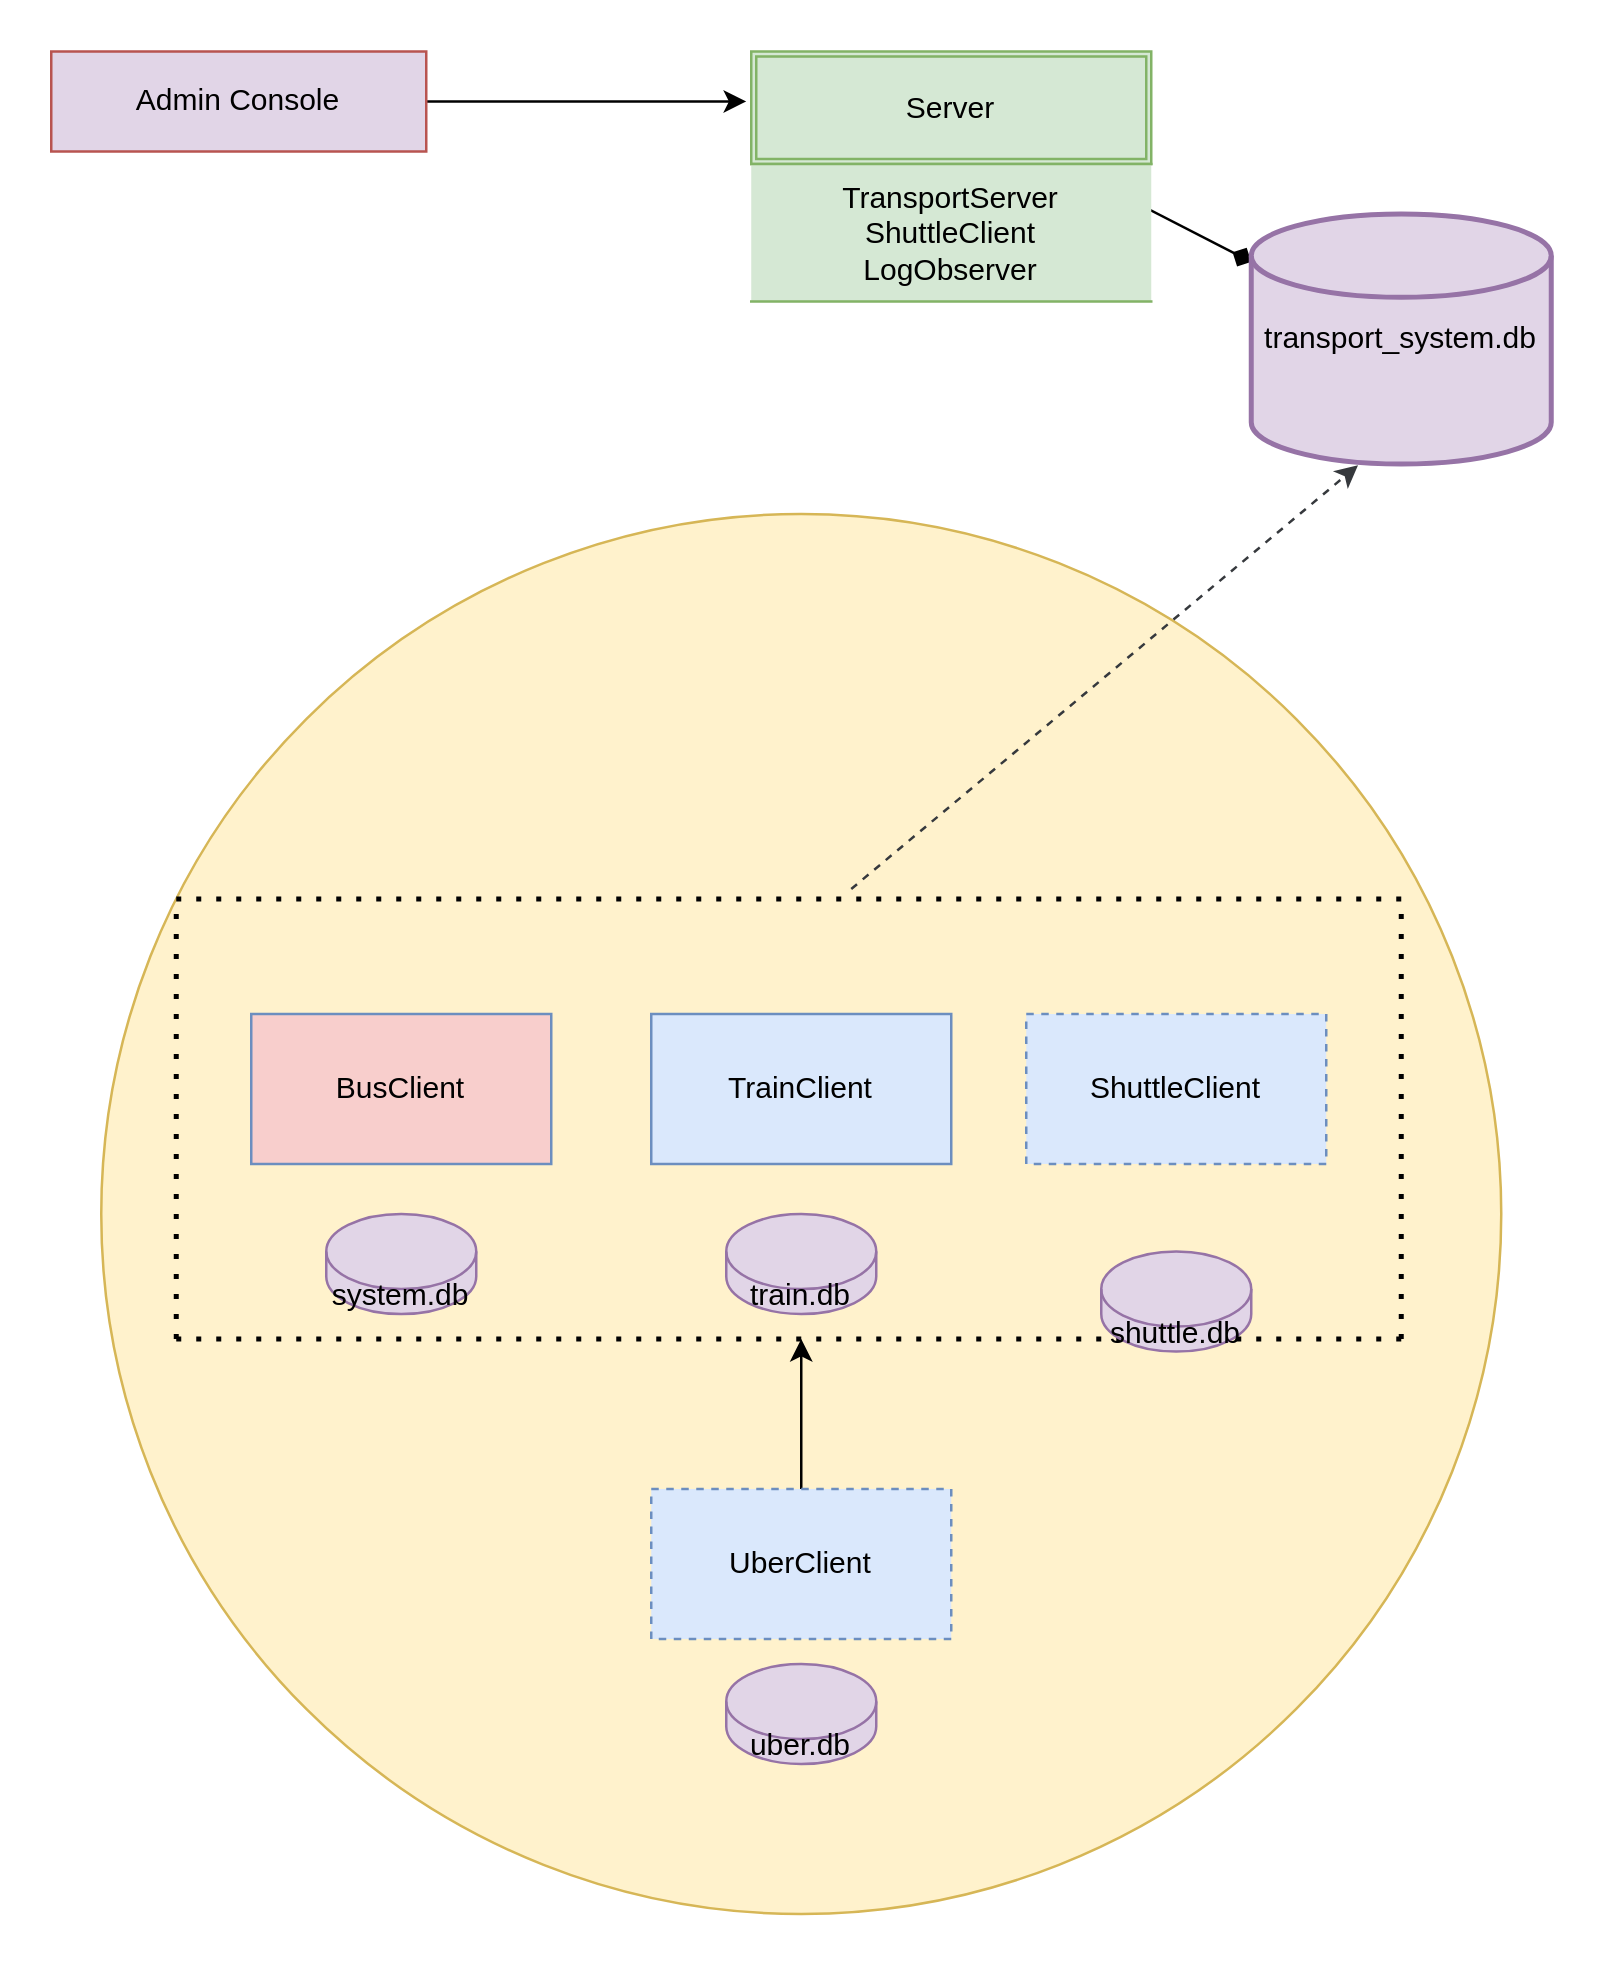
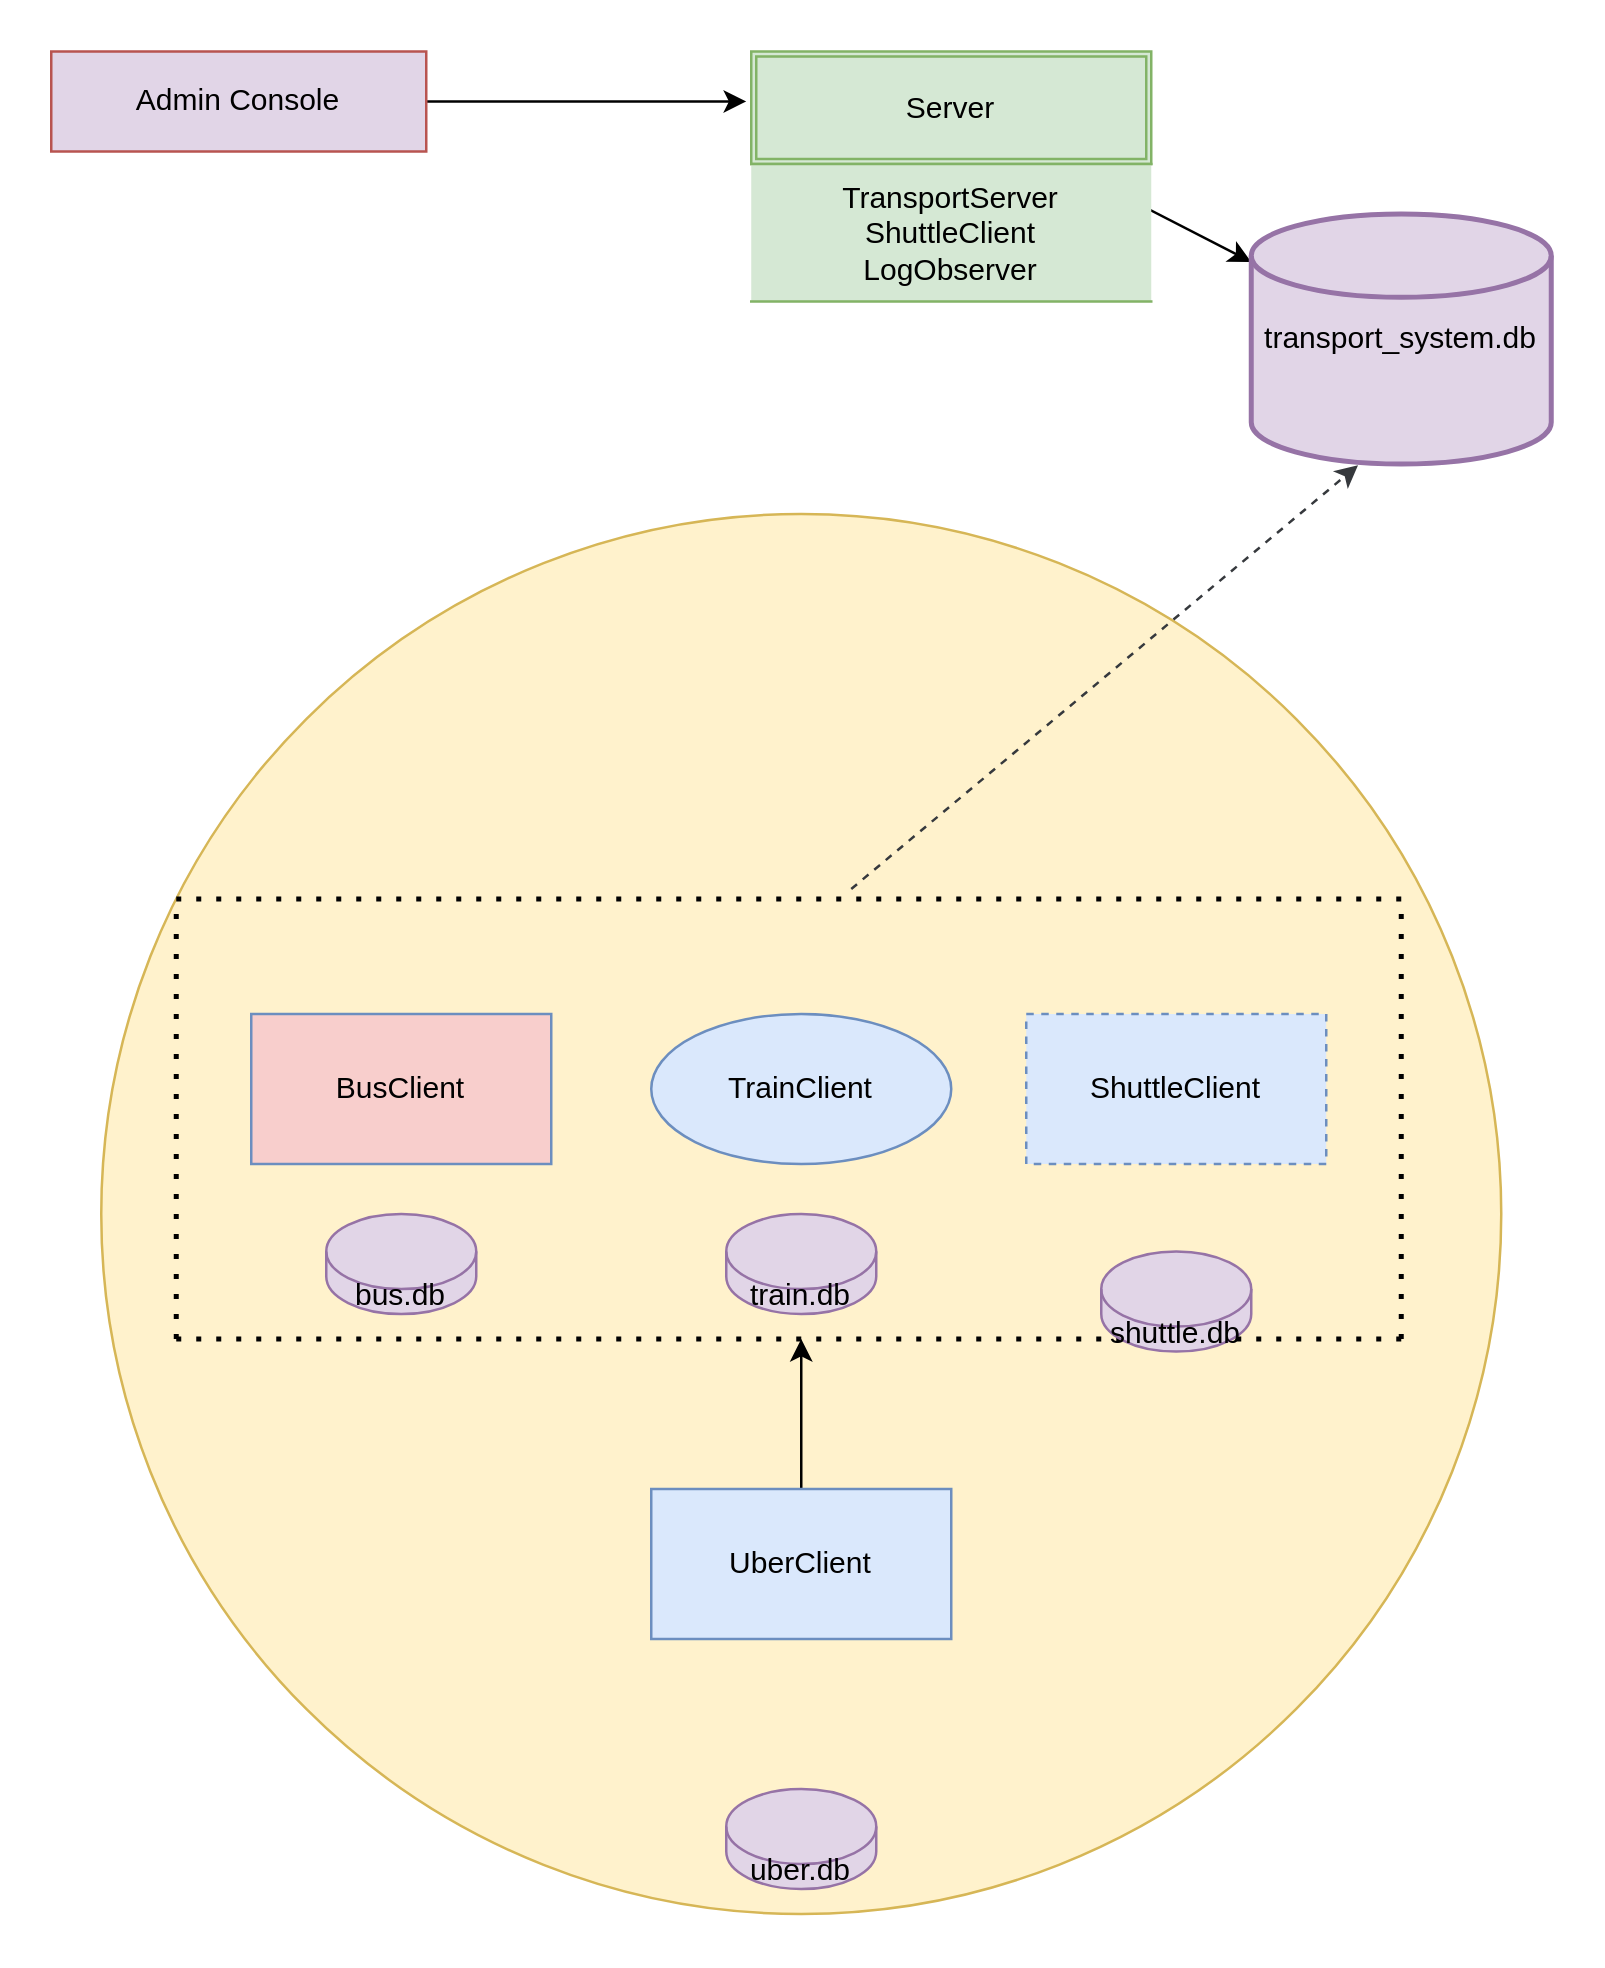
- <mxCell id="5" style="edgeStyle=none;html=1;endArrow=diamond;" edge="1" parent="1" source="6" target="7"><mxGeometry relative="1" as="geometry" /></mxCell>
+ <mxCell id="5" style="edgeStyle=none;html=1;" edge="1" parent="1" source="6" target="7"><mxGeometry relative="1" as="geometry" /></mxCell>
- <mxCell id="15" value="TrainClient" style="rounded=0;whiteSpace=wrap;html=1;fillColor=#dae8fc;strokeColor=#6c8ebf;" vertex="1" parent="1"><mxGeometry x="260" y="405" width="120" height="60" as="geometry" /></mxCell>
+ <mxCell id="15" value="TrainClient" style="ellipse;whiteSpace=wrap;html=1;fillColor=#dae8fc;strokeColor=#6c8ebf;" vertex="1" parent="1"><mxGeometry x="260" y="405" width="120" height="60" as="geometry" /></mxCell>
- <mxCell id="19" value="system.db" style="shape=cylinder3;whiteSpace=wrap;html=1;boundedLbl=1;backgroundOutline=1;size=15;fillColor=#e1d5e7;strokeColor=#9673a6;" vertex="1" parent="1"><mxGeometry x="130" y="485" width="60" height="40" as="geometry" /></mxCell>
+ <mxCell id="19" value="bus.db" style="shape=cylinder3;whiteSpace=wrap;html=1;boundedLbl=1;backgroundOutline=1;size=15;fillColor=#e1d5e7;strokeColor=#9673a6;" vertex="1" parent="1"><mxGeometry x="130" y="485" width="60" height="40" as="geometry" /></mxCell>
- <mxCell id="18" value="UberClient" style="rounded=0;whiteSpace=wrap;html=1;fillColor=#dae8fc;strokeColor=#6c8ebf;dashed=1;" vertex="1" parent="1"><mxGeometry x="260" y="595" width="120" height="60" as="geometry" /></mxCell>
+ <mxCell id="18" value="UberClient" style="rounded=0;whiteSpace=wrap;html=1;fillColor=#dae8fc;strokeColor=#6c8ebf;" vertex="1" parent="1"><mxGeometry x="260" y="595" width="120" height="60" as="geometry" /></mxCell>
- <mxCell id="22" value="uber.db" style="shape=cylinder3;whiteSpace=wrap;html=1;boundedLbl=1;backgroundOutline=1;size=15;fillColor=#e1d5e7;strokeColor=#9673a6;" vertex="1" parent="1"><mxGeometry x="290" y="665" width="60" height="40" as="geometry" /></mxCell>
+ <mxCell id="22" value="uber.db" style="shape=cylinder3;whiteSpace=wrap;html=1;boundedLbl=1;backgroundOutline=1;size=15;fillColor=#e1d5e7;strokeColor=#9673a6;" vertex="1" parent="1"><mxGeometry x="290" y="715" width="60" height="40" as="geometry" /></mxCell>
